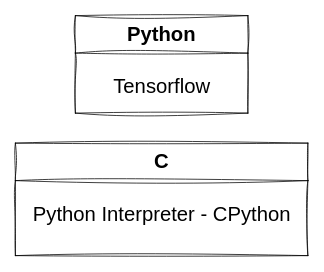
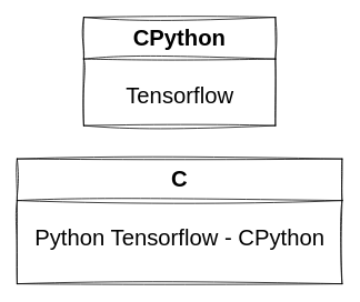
- <mxCell id="2" value="&lt;font style=&quot;font-size: 27px;&quot;&gt;Python&lt;/font&gt;" style="swimlane;whiteSpace=wrap;html=1;startSize=50;fontSize=27;sketch=1;curveFitting=1;jiggle=2;" vertex="1" parent="1"><mxGeometry x="100" y="20" width="230" height="130" as="geometry" /></mxCell>
+ <mxCell id="2" value="&lt;font style=&quot;font-size: 27px;&quot;&gt;CPython&lt;/font&gt;" style="swimlane;whiteSpace=wrap;html=1;startSize=50;fontSize=27;sketch=1;curveFitting=1;jiggle=2;" vertex="1" parent="1"><mxGeometry x="100" y="20" width="230" height="130" as="geometry" /></mxCell>
- <mxCell id="5" value="&lt;font style=&quot;font-size: 27px;&quot;&gt;Python Interpreter - CPython&lt;/font&gt;" style="text;html=1;align=center;verticalAlign=middle;resizable=0;points=[];autosize=1;strokeColor=none;fillColor=none;fontSize=27;sketch=1;curveFitting=1;jiggle=2;" vertex="1" parent="4"><mxGeometry x="10" y="70" width="370" height="50" as="geometry" /></mxCell>
+ <mxCell id="5" value="&lt;font style=&quot;font-size: 27px;&quot;&gt;Python Tensorflow - CPython&lt;/font&gt;" style="text;html=1;align=center;verticalAlign=middle;resizable=0;points=[];autosize=1;strokeColor=none;fillColor=none;fontSize=27;sketch=1;curveFitting=1;jiggle=2;" vertex="1" parent="4"><mxGeometry x="10" y="70" width="370" height="50" as="geometry" /></mxCell>
